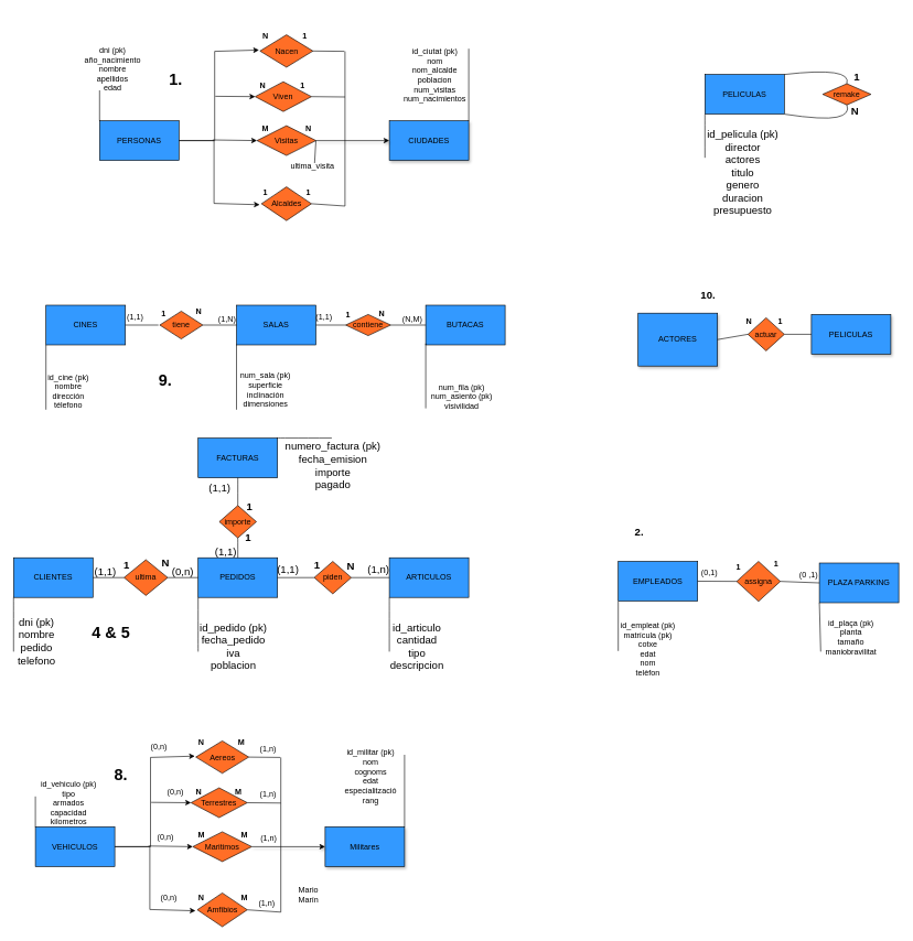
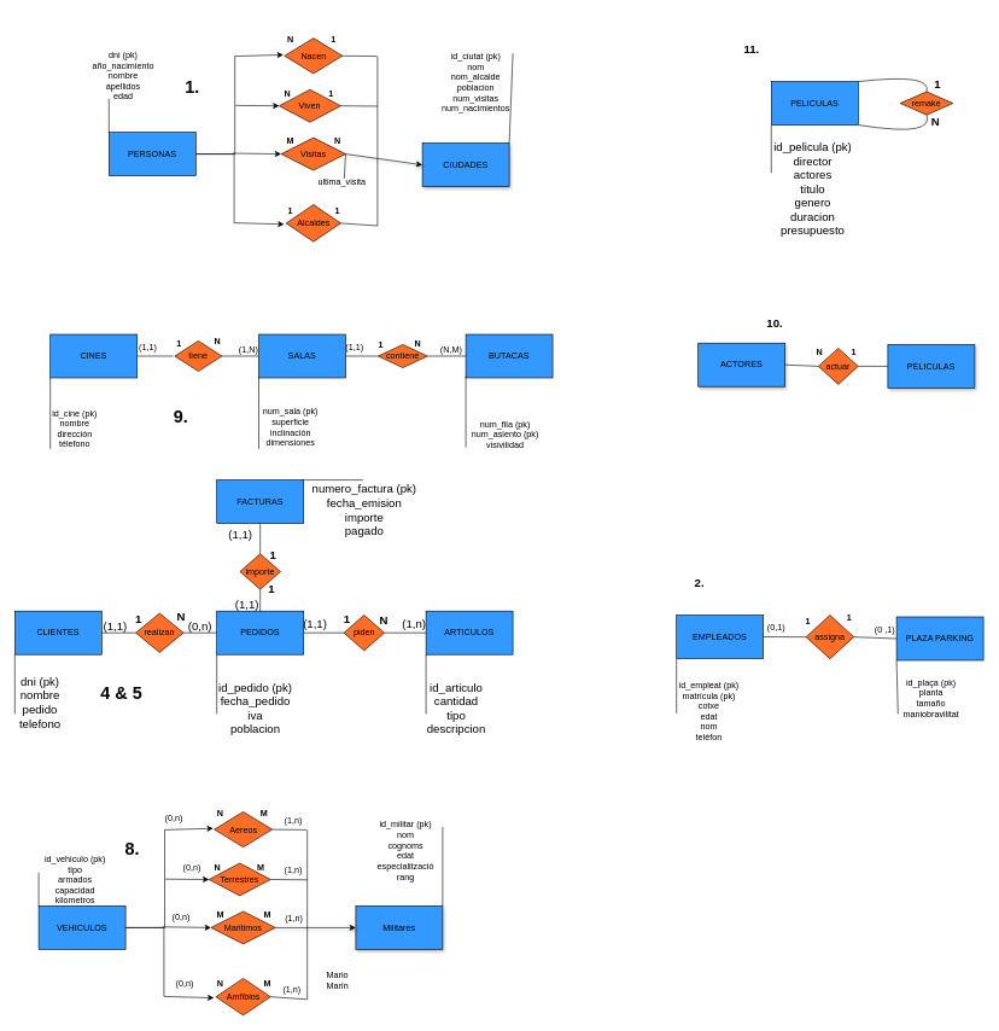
+ <mxCell id="99" value="11." style="text;html=1;align=center;verticalAlign=middle;whiteSpace=wrap;rounded=0;fontSize=16;fontStyle=1" vertex="1" parent="1"><mxGeometry x="1008" y="52" width="60" height="30" as="geometry" /></mxCell>
- <mxCell id="2" value="CIUDADES" style="rounded=0;whiteSpace=wrap;html=1;fillColor=#3399FF;shadow=1;" vertex="1" parent="1"><mxGeometry x="588" y="182" width="120" height="60" as="geometry" /></mxCell>
+ <mxCell id="2" value="CIUDADES" style="rounded=0;whiteSpace=wrap;html=1;fillColor=#3399FF;shadow=1;" vertex="1" parent="1"><mxGeometry x="583" y="197" width="120" height="60" as="geometry" /></mxCell>
- <mxCell id="100" value="&lt;font style=&quot;vertical-align: inherit;&quot;&gt;&lt;font style=&quot;vertical-align: inherit;&quot;&gt;ACTORES&lt;/font&gt;&lt;/font&gt;" style="rounded=0;whiteSpace=wrap;html=1;fillColor=#3399FF;shadow=1;" vertex="1" parent="1"><mxGeometry x="964" y="473" width="120" height="80" as="geometry" /></mxCell>
+ <mxCell id="100" value="&lt;font style=&quot;vertical-align: inherit;&quot;&gt;&lt;font style=&quot;vertical-align: inherit;&quot;&gt;ACTORES&lt;/font&gt;&lt;/font&gt;" style="rounded=0;whiteSpace=wrap;html=1;fillColor=#3399FF;shadow=1;" vertex="1" parent="1"><mxGeometry x="964" y="473" width="120" height="60" as="geometry" /></mxCell>
- <mxCell id="61" value="ultima" style="rhombus;whiteSpace=wrap;html=1;fillColor=#FF6E26;" vertex="1" parent="1"><mxGeometry x="187" y="846" width="66" height="54" as="geometry" /></mxCell>
+ <mxCell id="61" value="realizan" style="rhombus;whiteSpace=wrap;html=1;fillColor=#FF6E26;" vertex="1" parent="1"><mxGeometry x="187" y="846" width="66" height="54" as="geometry" /></mxCell>
